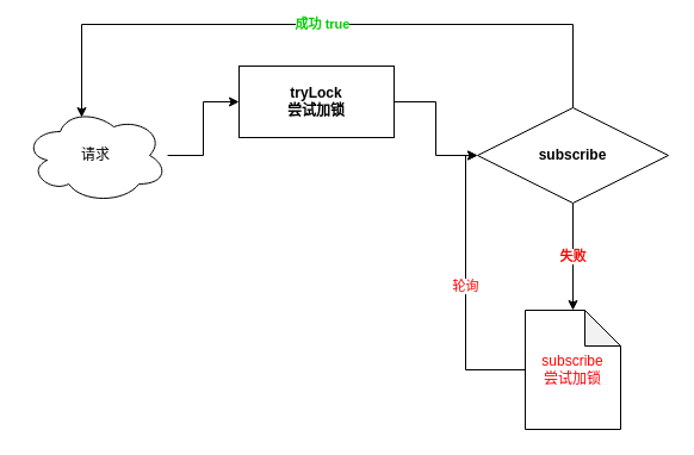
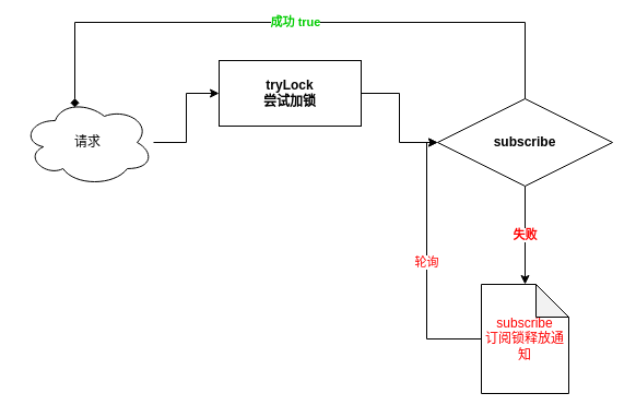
- <mxCell id="4" value="成功 true" style="edgeStyle=elbowEdgeStyle;rounded=0;orthogonalLoop=1;jettySize=auto;html=1;fontColor=#00CC00;strokeColor=#000000;fillColor=#000000;entryX=0.4;entryY=0.1;entryDx=0;entryDy=0;entryPerimeter=0;elbow=vertical;fontStyle=1;exitX=0.5;exitY=0;exitDx=0;exitDy=0;" edge="1" parent="1" source="6" target="8"><mxGeometry relative="1" as="geometry"><mxPoint x="240" y="30" as="targetPoint" /><mxPoint x="480" y="80" as="sourcePoint" /><Array as="points"><mxPoint x="310" y="20" /></Array></mxGeometry></mxCell>
+ <mxCell id="4" value="成功 true" style="edgeStyle=elbowEdgeStyle;rounded=0;orthogonalLoop=1;jettySize=auto;html=1;fontColor=#00CC00;strokeColor=#000000;fillColor=#000000;entryX=0.4;entryY=0.1;entryDx=0;entryDy=0;entryPerimeter=0;elbow=vertical;fontStyle=1;exitX=0.5;exitY=0;exitDx=0;exitDy=0;endArrow=diamond;" edge="1" parent="1" source="6" target="8"><mxGeometry relative="1" as="geometry"><mxPoint x="240" y="30" as="targetPoint" /><mxPoint x="480" y="80" as="sourcePoint" /><Array as="points"><mxPoint x="310" y="20" /></Array></mxGeometry></mxCell>
- <mxCell id="10" value="subscribe&lt;br&gt;尝试加锁" style="shape=note;whiteSpace=wrap;html=1;backgroundOutline=1;darkOpacity=0.05;fontColor=#FF0000;" vertex="1" parent="1"><mxGeometry x="440" y="260" width="80" height="100" as="geometry" /></mxCell>
+ <mxCell id="10" value="subscribe&lt;br&gt;订阅锁释放通知" style="shape=note;whiteSpace=wrap;html=1;backgroundOutline=1;darkOpacity=0.05;fontColor=#FF0000;" vertex="1" parent="1"><mxGeometry x="440" y="260" width="80" height="100" as="geometry" /></mxCell>
